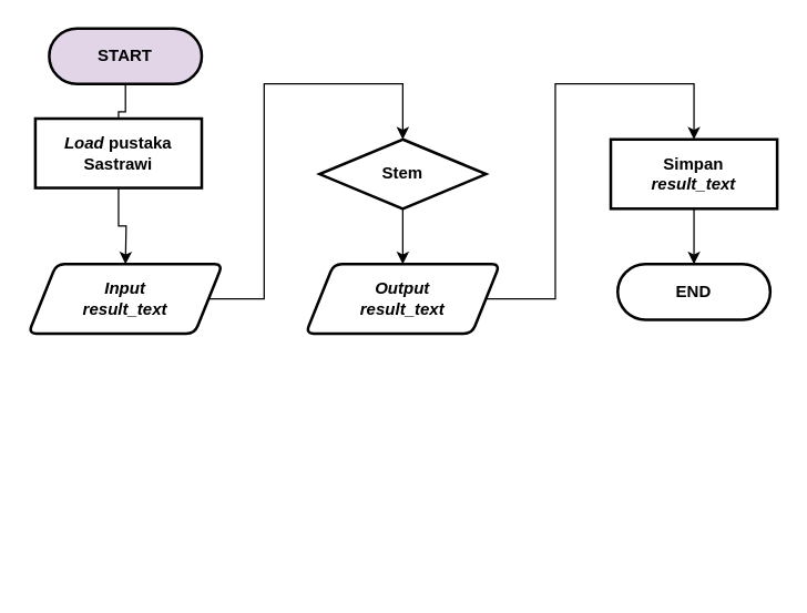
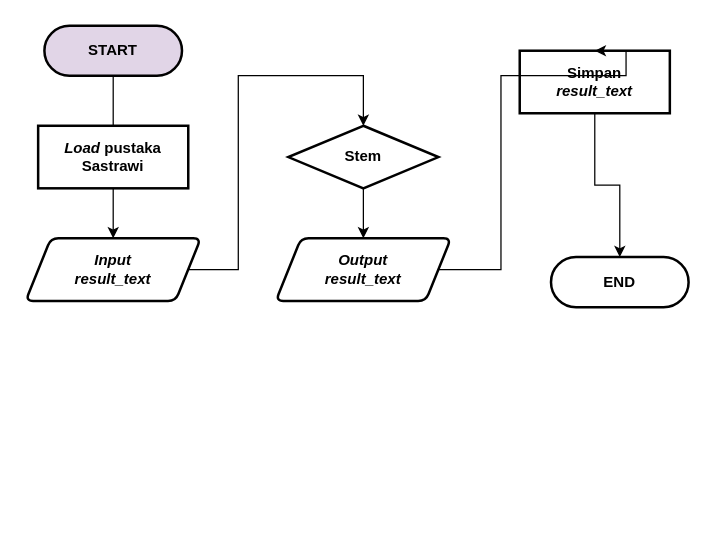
- <mxCell id="6" value="&lt;b&gt;&lt;i&gt;Load &lt;/i&gt;pustaka Sastrawi&lt;/b&gt;" style="rounded=1;whiteSpace=wrap;html=1;absoluteArcSize=1;arcSize=0;strokeWidth=2;fontSize=12;" parent="1" vertex="1"><mxGeometry x="25" y="85" width="120" height="50" as="geometry" /></mxCell>
+ <mxCell id="6" value="&lt;b&gt;&lt;i&gt;Load &lt;/i&gt;pustaka Sastrawi&lt;/b&gt;" style="rounded=1;whiteSpace=wrap;html=1;absoluteArcSize=1;arcSize=0;strokeWidth=2;fontSize=12;" parent="1" vertex="1"><mxGeometry x="30" y="100" width="120" height="50" as="geometry" /></mxCell>
- <mxCell id="10" value="&lt;span style=&quot;font-family: &amp;#34;helvetica&amp;#34;&quot;&gt;&lt;b&gt;Simpan&lt;br&gt;&lt;i&gt;result_text&lt;/i&gt;&lt;/b&gt;&lt;/span&gt;" style="rounded=1;whiteSpace=wrap;html=1;absoluteArcSize=1;arcSize=0;strokeWidth=2;fontSize=12;" parent="1" vertex="1"><mxGeometry x="440" y="100" width="120" height="50" as="geometry" /></mxCell>
+ <mxCell id="10" value="&lt;span style=&quot;font-family: &amp;#34;helvetica&amp;#34;&quot;&gt;&lt;b&gt;Simpan&lt;br&gt;&lt;i&gt;result_text&lt;/i&gt;&lt;/b&gt;&lt;/span&gt;" style="rounded=1;whiteSpace=wrap;html=1;absoluteArcSize=1;arcSize=0;strokeWidth=2;fontSize=12;" parent="1" vertex="1"><mxGeometry x="415" y="40" width="120" height="50" as="geometry" /></mxCell>
- <mxCell id="11" value="&lt;b&gt;END&lt;/b&gt;" style="rounded=1;whiteSpace=wrap;html=1;absoluteArcSize=1;arcSize=140;strokeWidth=2;fontSize=12;" parent="1" vertex="1"><mxGeometry x="445" y="190" width="110" height="40" as="geometry" /></mxCell>
+ <mxCell id="11" value="&lt;b&gt;END&lt;/b&gt;" style="rounded=1;whiteSpace=wrap;html=1;absoluteArcSize=1;arcSize=140;strokeWidth=2;fontSize=12;" parent="1" vertex="1"><mxGeometry x="440" y="205" width="110" height="40" as="geometry" /></mxCell>
